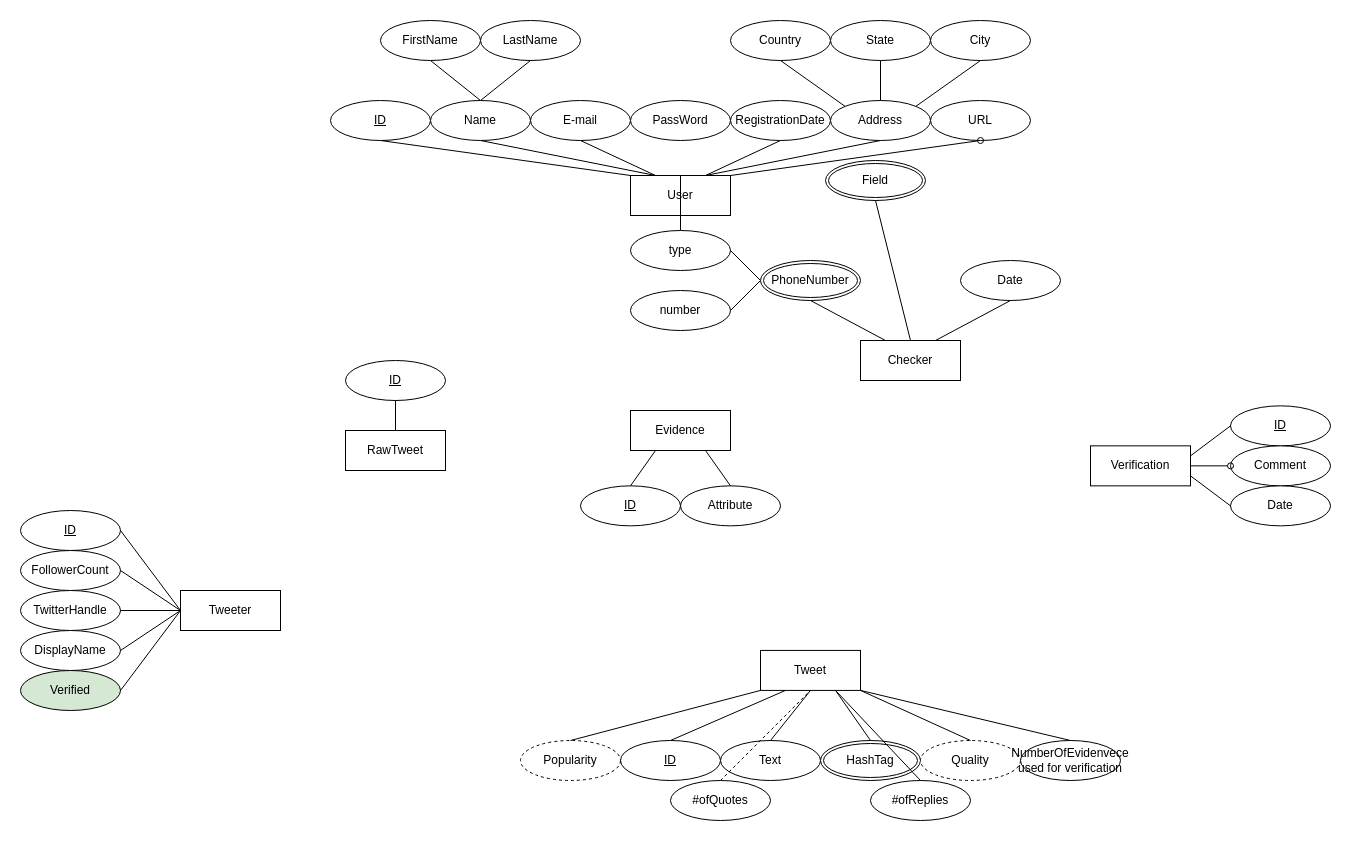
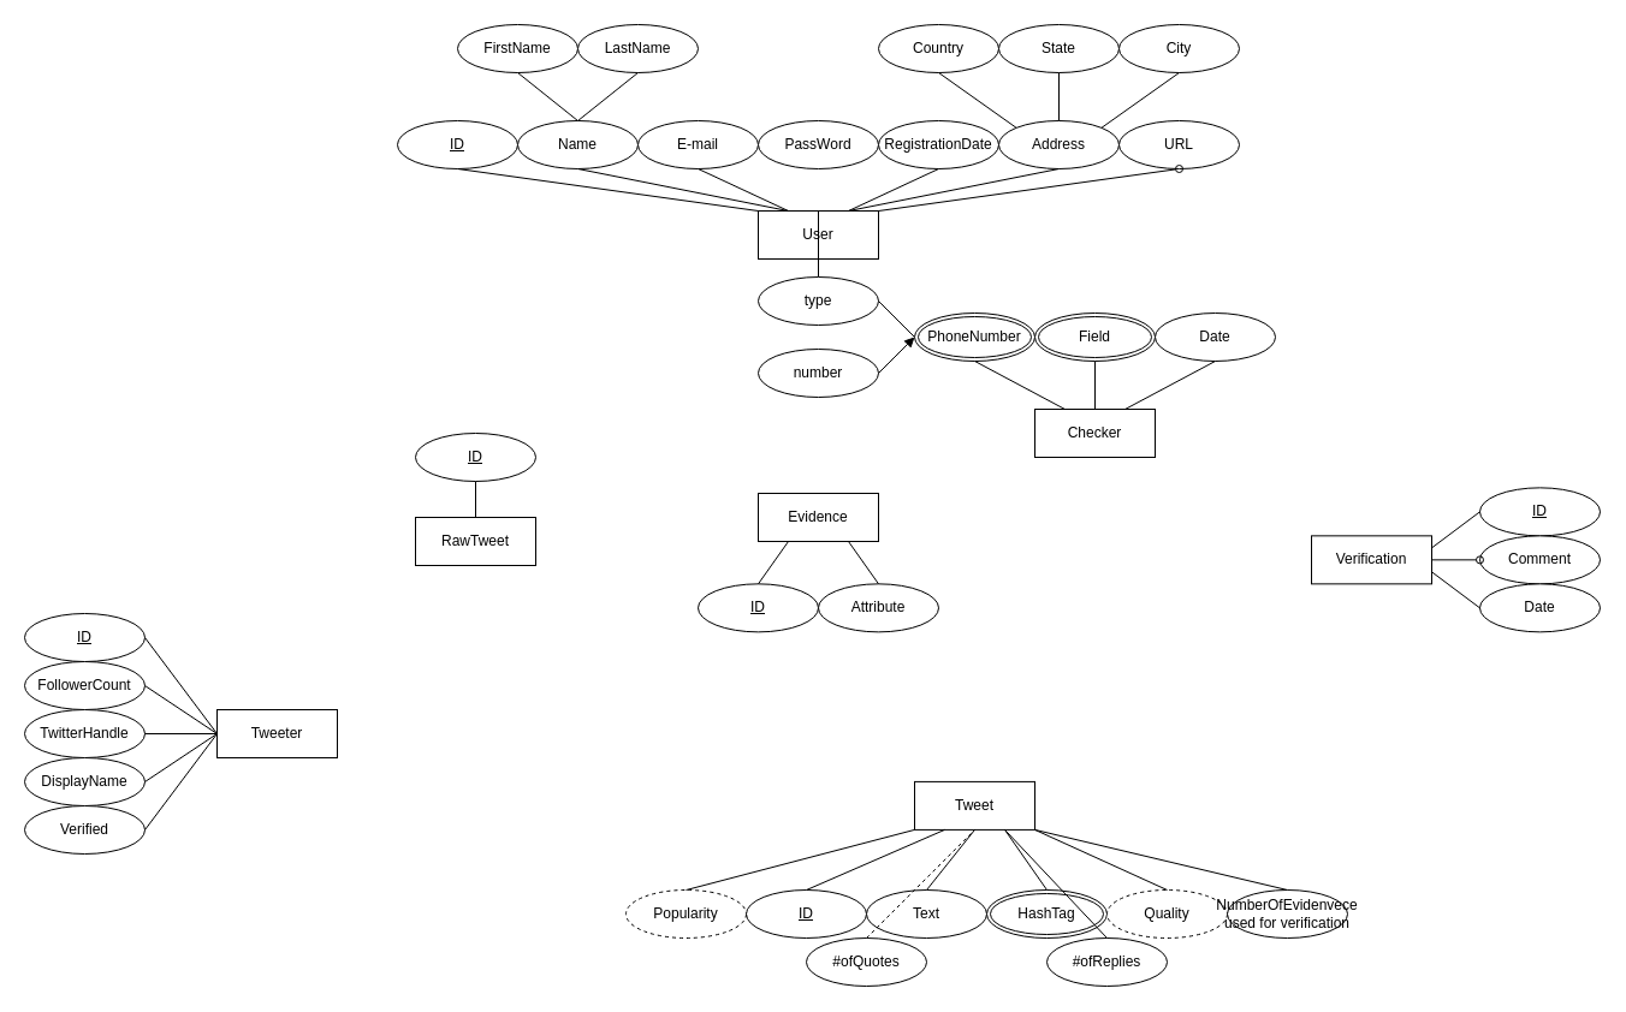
- <mxCell id="38" value="Field" style="ellipse;shape=doubleEllipse;margin=3;whiteSpace=wrap;html=1;align=center;" parent="1" vertex="1"><mxGeometry x="825" y="160" width="100" height="40" as="geometry" /></mxCell>
+ <mxCell id="38" value="Field" style="ellipse;shape=doubleEllipse;margin=3;whiteSpace=wrap;html=1;align=center;" parent="1" vertex="1"><mxGeometry x="860" y="260" width="100" height="40" as="geometry" /></mxCell>
- <mxCell id="36" value="" style="endArrow=none;html=1;rounded=0;entryX=0;entryY=0.5;entryDx=0;entryDy=0;exitX=1;exitY=0.5;exitDx=0;exitDy=0;" parent="1" source="34" target="39" edge="1"><mxGeometry relative="1" as="geometry"><mxPoint x="10" y="1300" as="sourcePoint" /><mxPoint x="760" y="280" as="targetPoint" /></mxGeometry></mxCell>
+ <mxCell id="36" value="" style="endArrow=block;html=1;rounded=0;entryX=0;entryY=0.5;entryDx=0;entryDy=0;exitX=1;exitY=0.5;exitDx=0;exitDy=0;" parent="1" source="34" target="39" edge="1"><mxGeometry relative="1" as="geometry"><mxPoint x="10" y="1300" as="sourcePoint" /><mxPoint x="760" y="280" as="targetPoint" /></mxGeometry></mxCell>
- <mxCell id="52" value="Verified" style="ellipse;whiteSpace=wrap;html=1;align=center;fillColor=#d5e8d4;" parent="1" vertex="1"><mxGeometry x="20" y="670" width="100" height="40" as="geometry" /></mxCell>
+ <mxCell id="52" value="Verified" style="ellipse;whiteSpace=wrap;html=1;align=center;" parent="1" vertex="1"><mxGeometry x="20" y="670" width="100" height="40" as="geometry" /></mxCell>
